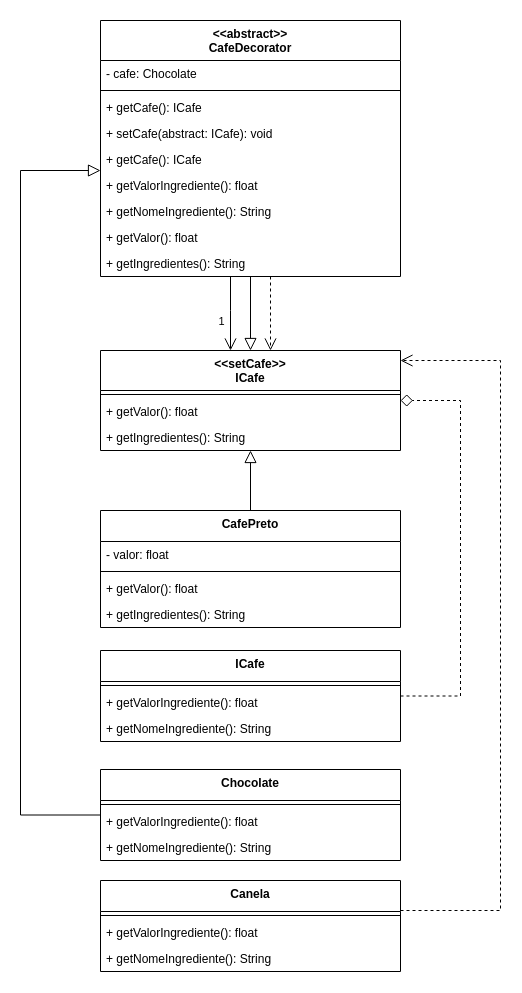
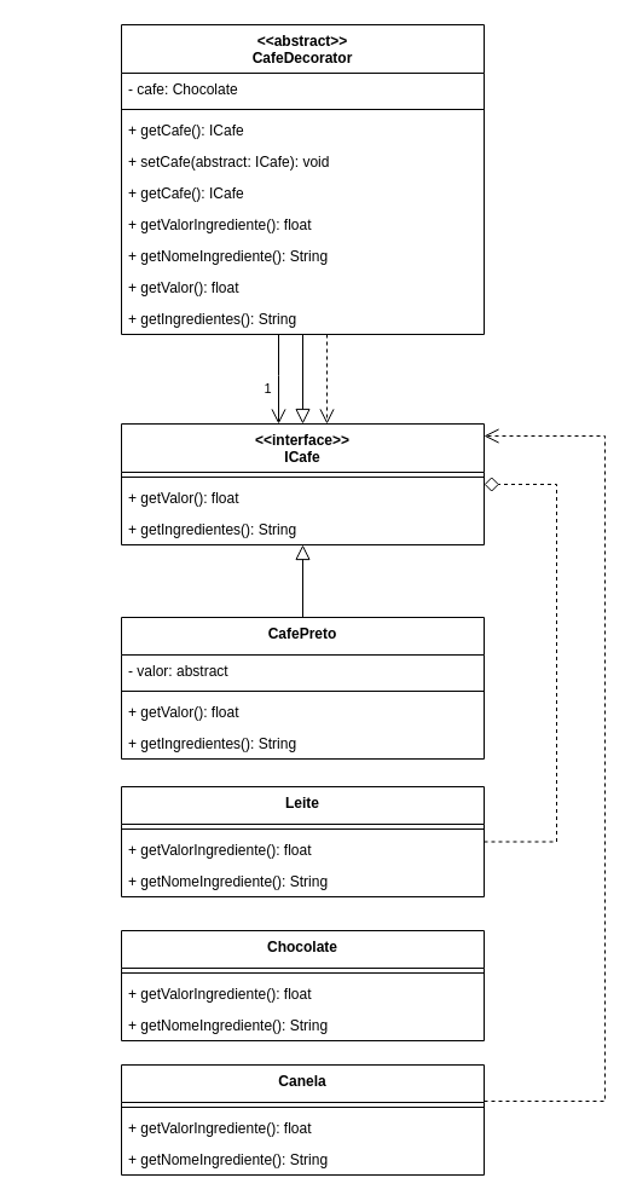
- <mxCell id="37" value="&amp;lt;&amp;lt;setCafe&amp;gt;&amp;gt;&lt;br&gt;ICafe" style="swimlane;fontStyle=1;align=center;verticalAlign=top;childLayout=stackLayout;horizontal=1;startSize=40;horizontalStack=0;resizeParent=1;resizeParentMax=0;resizeLast=0;collapsible=0;marginBottom=0;whiteSpace=wrap;html=1;" vertex="1" parent="1"><mxGeometry x="100" y="350" width="300" height="100" as="geometry" /></mxCell>
+ <mxCell id="37" value="&amp;lt;&amp;lt;interface&amp;gt;&amp;gt;&lt;br&gt;ICafe" style="swimlane;fontStyle=1;align=center;verticalAlign=top;childLayout=stackLayout;horizontal=1;startSize=40;horizontalStack=0;resizeParent=1;resizeParentMax=0;resizeLast=0;collapsible=0;marginBottom=0;whiteSpace=wrap;html=1;" vertex="1" parent="1"><mxGeometry x="100" y="350" width="300" height="100" as="geometry" /></mxCell>
- <mxCell id="32" style="edgeStyle=orthogonalEdgeStyle;rounded=0;orthogonalLoop=1;jettySize=auto;html=1;endArrow=block;endFill=0;endSize=10;" edge="1" parent="1" source="33" target="6"><mxGeometry relative="1" as="geometry"><Array as="points"><mxPoint x="20" y="815" /><mxPoint x="20" y="170" /></Array></mxGeometry></mxCell>
- <mxCell id="18" value="- valor: float" style="text;strokeColor=none;fillColor=none;align=left;verticalAlign=top;spacingLeft=4;spacingRight=4;overflow=hidden;rotatable=0;points=[[0,0.5],[1,0.5]];portConstraint=eastwest;whiteSpace=wrap;html=1;" vertex="1" parent="17"><mxGeometry y="31" width="300" height="26" as="geometry" /></mxCell>
+ <mxCell id="18" value="- valor: abstract" style="text;strokeColor=none;fillColor=none;align=left;verticalAlign=top;spacingLeft=4;spacingRight=4;overflow=hidden;rotatable=0;points=[[0,0.5],[1,0.5]];portConstraint=eastwest;whiteSpace=wrap;html=1;" vertex="1" parent="17"><mxGeometry y="31" width="300" height="26" as="geometry" /></mxCell>
- <mxCell id="28" value="ICafe" style="swimlane;fontStyle=1;align=center;verticalAlign=top;childLayout=stackLayout;horizontal=1;startSize=31;horizontalStack=0;resizeParent=1;resizeParentMax=0;resizeLast=0;collapsible=0;marginBottom=0;whiteSpace=wrap;html=1;" vertex="1" parent="1"><mxGeometry x="100" y="650" width="300" height="91" as="geometry" /></mxCell>
+ <mxCell id="28" value="Leite" style="swimlane;fontStyle=1;align=center;verticalAlign=top;childLayout=stackLayout;horizontal=1;startSize=31;horizontalStack=0;resizeParent=1;resizeParentMax=0;resizeLast=0;collapsible=0;marginBottom=0;whiteSpace=wrap;html=1;" vertex="1" parent="1"><mxGeometry x="100" y="650" width="300" height="91" as="geometry" /></mxCell>
